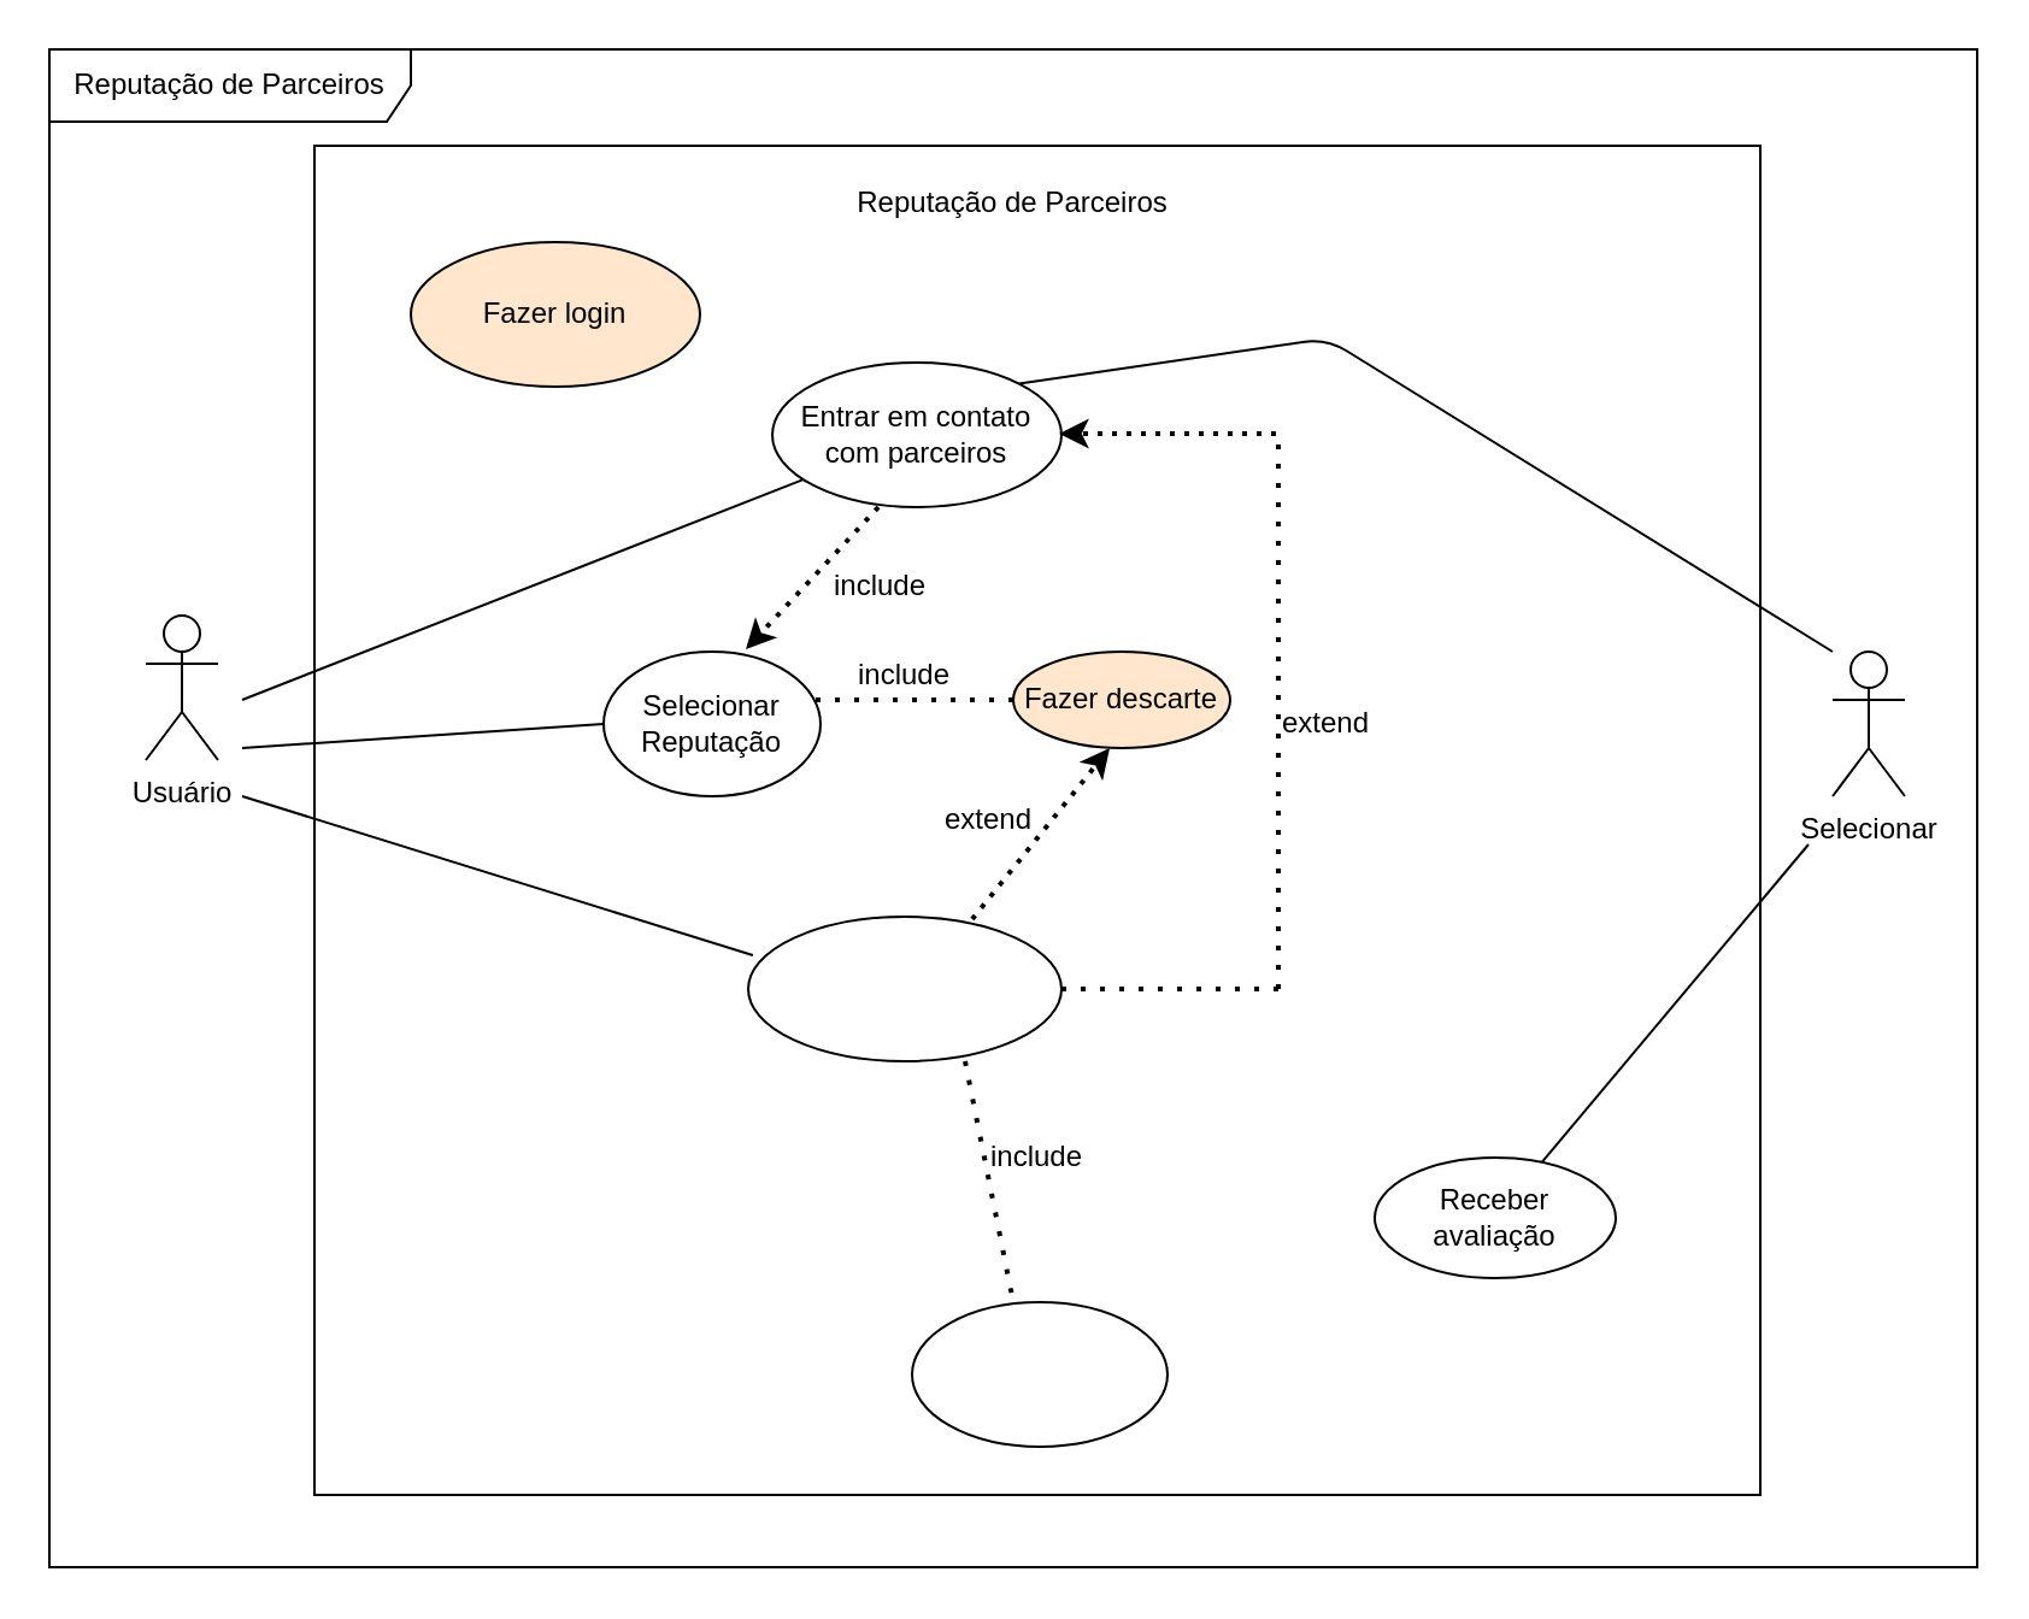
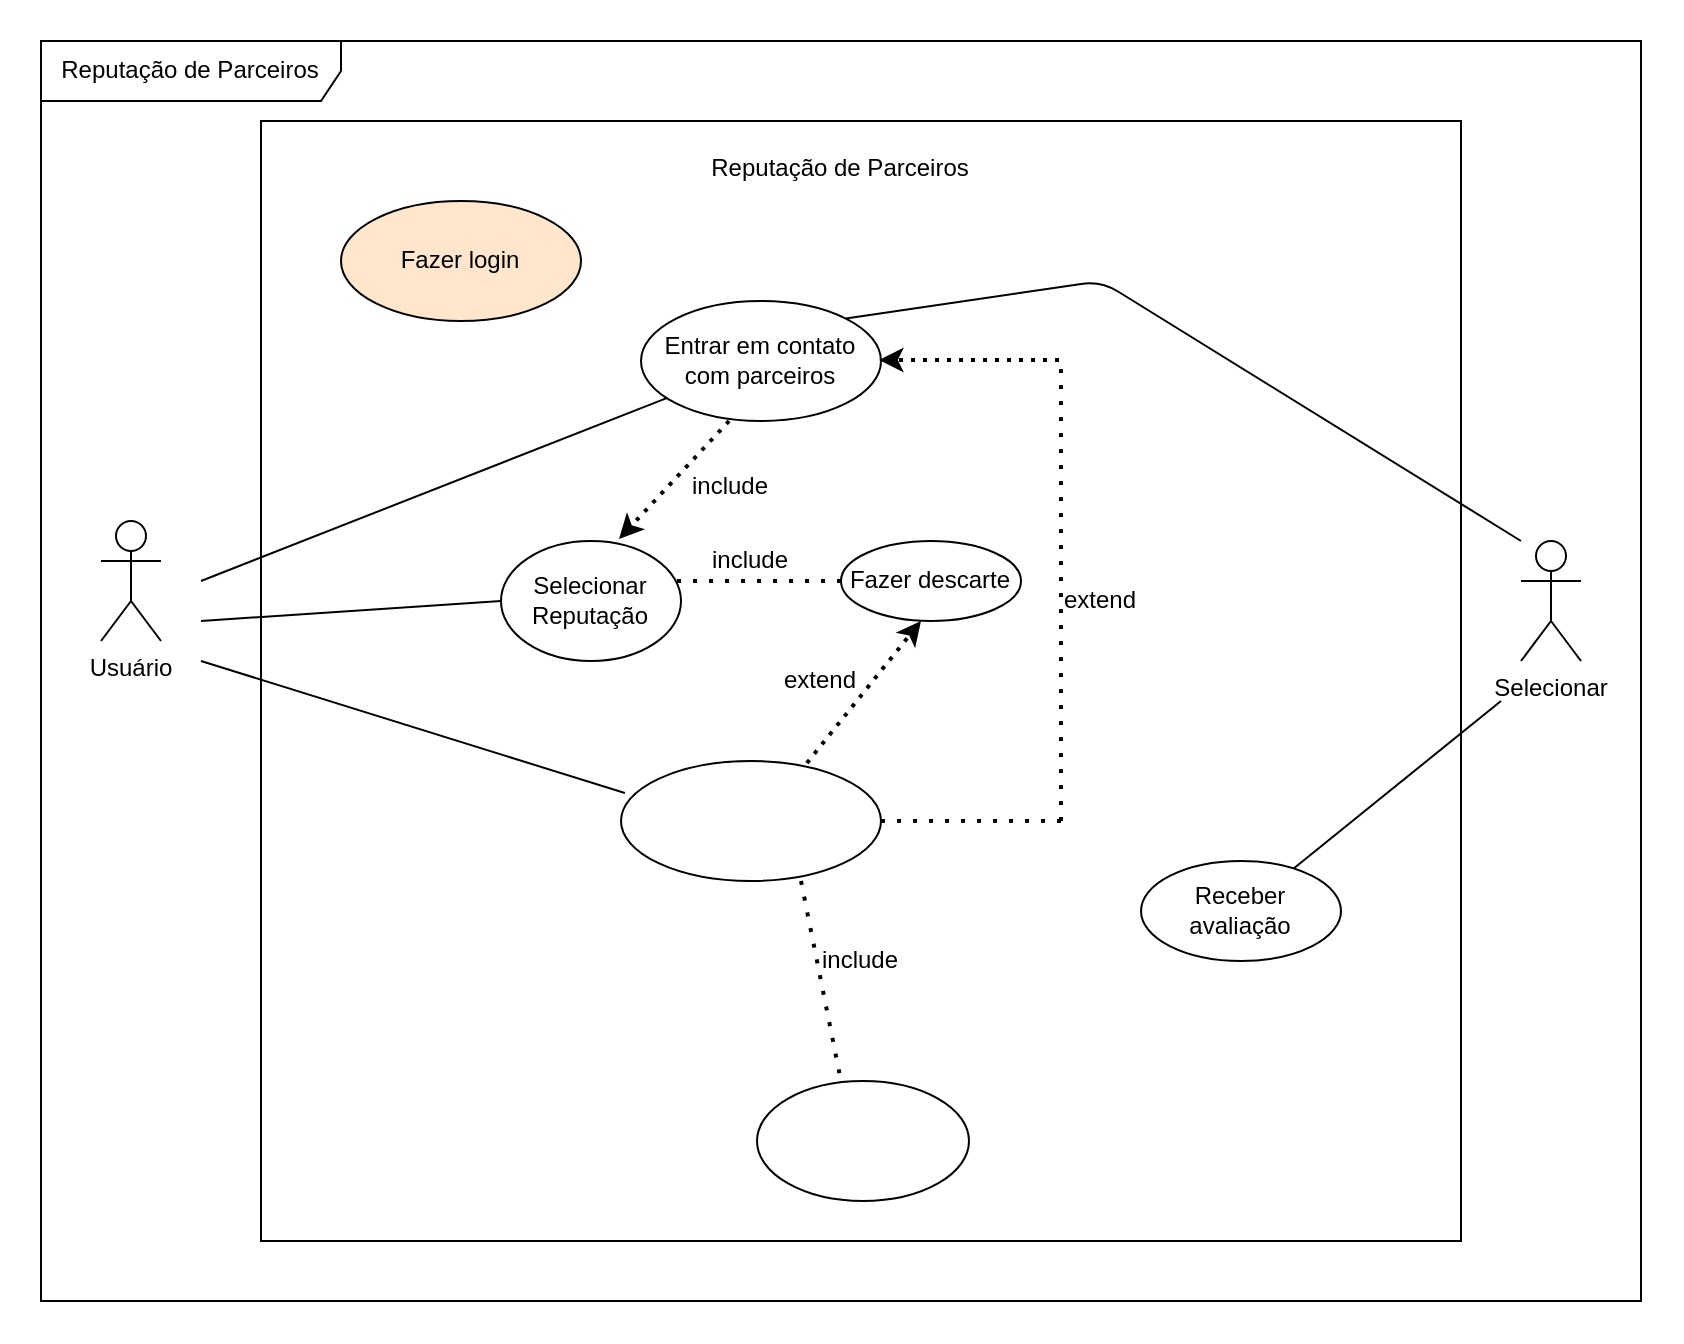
- <mxCell id="2" value="Usuário" style="shape=umlActor;verticalLabelPosition=bottom;verticalAlign=top;outlineConnect=0;html=1;" parent="1" vertex="1"><mxGeometry x="60" y="255" width="30" height="60" as="geometry" /></mxCell>
+ <mxCell id="2" value="Usuário" style="shape=umlActor;verticalLabelPosition=bottom;verticalAlign=top;outlineConnect=0;html=1;" parent="1" vertex="1"><mxGeometry x="50" y="260" width="30" height="60" as="geometry" /></mxCell>
- <mxCell id="22" value="Fazer descarte" style="ellipse;whiteSpace=wrap;html=1;fillColor=#ffe6cc;" parent="1" vertex="1"><mxGeometry x="420" y="270" width="90" height="40" as="geometry" /></mxCell>
+ <mxCell id="22" value="Fazer descarte" style="ellipse;whiteSpace=wrap;html=1;" parent="1" vertex="1"><mxGeometry x="420" y="270" width="90" height="40" as="geometry" /></mxCell>
- <mxCell id="28" value="Receber avaliação" style="ellipse;whiteSpace=wrap;html=1;" parent="1" vertex="1"><mxGeometry x="570" y="480" width="100" height="50" as="geometry" /></mxCell>
+ <mxCell id="28" value="Receber avaliação" style="ellipse;whiteSpace=wrap;html=1;" parent="1" vertex="1"><mxGeometry x="570" y="430" width="100" height="50" as="geometry" /></mxCell>
